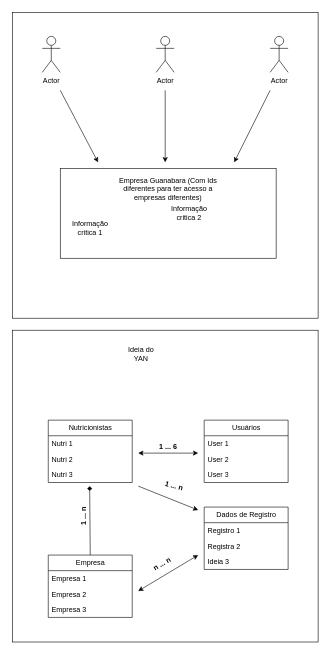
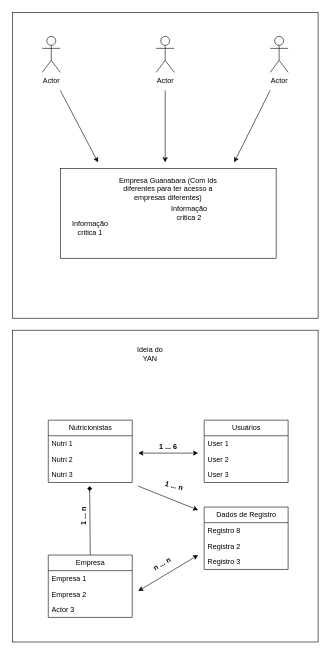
- <mxCell id="38" value="Ideia do YAN&lt;br&gt;" style="text;html=1;strokeColor=none;fillColor=none;align=center;verticalAlign=middle;whiteSpace=wrap;rounded=0;" vertex="1" parent="1"><mxGeometry x="205" y="575" width="60" height="30" as="geometry" /></mxCell>
+ <mxCell id="38" value="Ideia do YAN&lt;br&gt;" style="text;html=1;strokeColor=none;fillColor=none;align=center;verticalAlign=middle;whiteSpace=wrap;rounded=0;" vertex="1" parent="1"><mxGeometry x="220" y="575" width="60" height="30" as="geometry" /></mxCell>
- <mxCell id="29" value="Registro 1" style="text;strokeColor=none;fillColor=none;align=left;verticalAlign=top;spacingLeft=4;spacingRight=4;overflow=hidden;rotatable=0;points=[[0,0.5],[1,0.5]];portConstraint=eastwest;whiteSpace=wrap;html=1;" vertex="1" parent="28"><mxGeometry y="26" width="140" height="26" as="geometry" /></mxCell>
+ <mxCell id="29" value="Registro 8" style="text;strokeColor=none;fillColor=none;align=left;verticalAlign=top;spacingLeft=4;spacingRight=4;overflow=hidden;rotatable=0;points=[[0,0.5],[1,0.5]];portConstraint=eastwest;whiteSpace=wrap;html=1;" vertex="1" parent="28"><mxGeometry y="26" width="140" height="26" as="geometry" /></mxCell>
- <mxCell id="31" value="Ideia 3&lt;br&gt;" style="text;strokeColor=none;fillColor=none;align=left;verticalAlign=top;spacingLeft=4;spacingRight=4;overflow=hidden;rotatable=0;points=[[0,0.5],[1,0.5]];portConstraint=eastwest;whiteSpace=wrap;html=1;" vertex="1" parent="28"><mxGeometry y="78" width="140" height="26" as="geometry" /></mxCell>
+ <mxCell id="31" value="Registro 3&lt;br&gt;" style="text;strokeColor=none;fillColor=none;align=left;verticalAlign=top;spacingLeft=4;spacingRight=4;overflow=hidden;rotatable=0;points=[[0,0.5],[1,0.5]];portConstraint=eastwest;whiteSpace=wrap;html=1;" vertex="1" parent="28"><mxGeometry y="78" width="140" height="26" as="geometry" /></mxCell>
- <mxCell id="26" value="Empresa 3" style="text;strokeColor=none;fillColor=none;align=left;verticalAlign=top;spacingLeft=4;spacingRight=4;overflow=hidden;rotatable=0;points=[[0,0.5],[1,0.5]];portConstraint=eastwest;whiteSpace=wrap;html=1;" vertex="1" parent="23"><mxGeometry y="78" width="140" height="26" as="geometry" /></mxCell>
+ <mxCell id="26" value="Actor 3" style="text;strokeColor=none;fillColor=none;align=left;verticalAlign=top;spacingLeft=4;spacingRight=4;overflow=hidden;rotatable=0;points=[[0,0.5],[1,0.5]];portConstraint=eastwest;whiteSpace=wrap;html=1;" vertex="1" parent="23"><mxGeometry y="78" width="140" height="26" as="geometry" /></mxCell>
